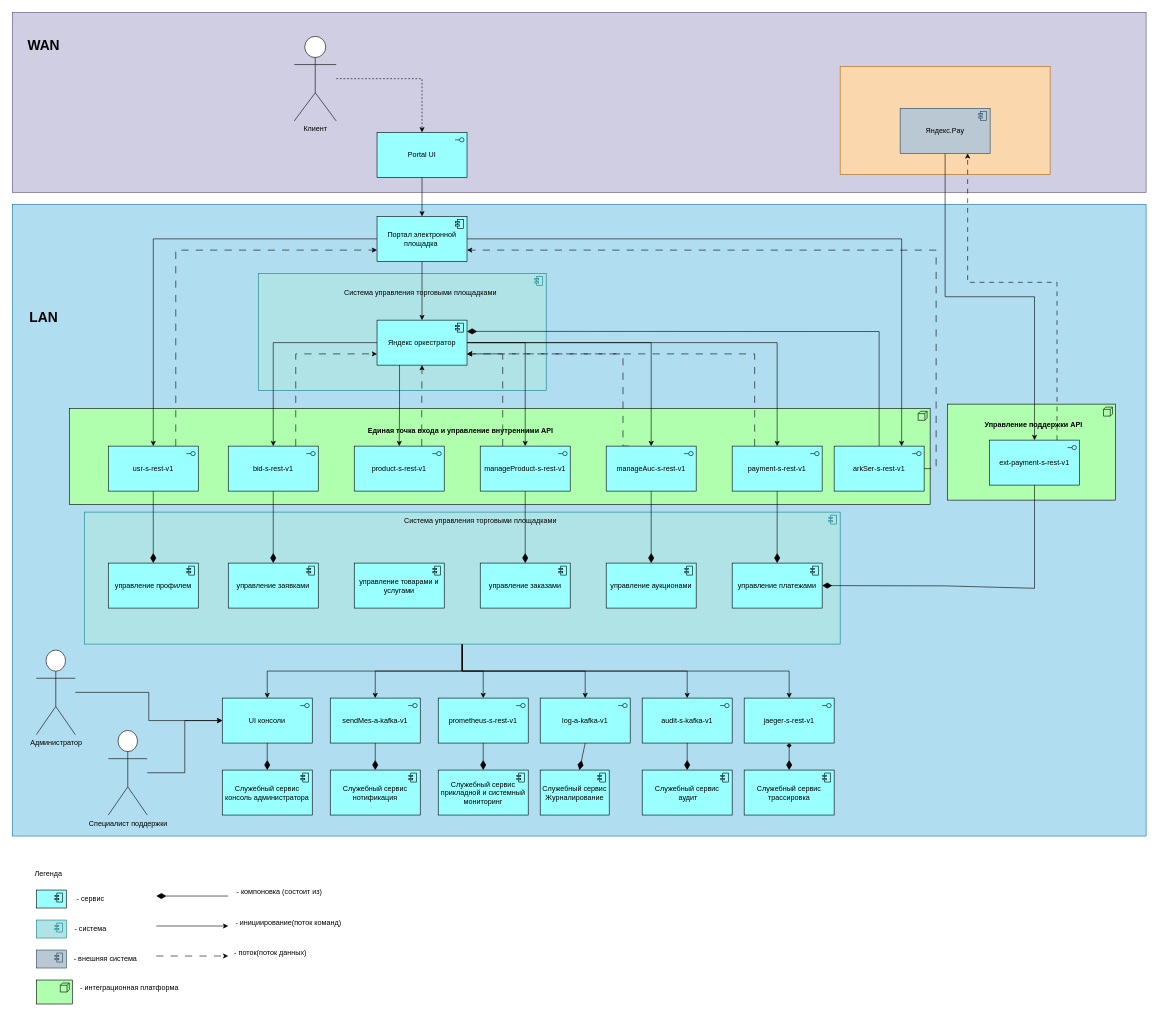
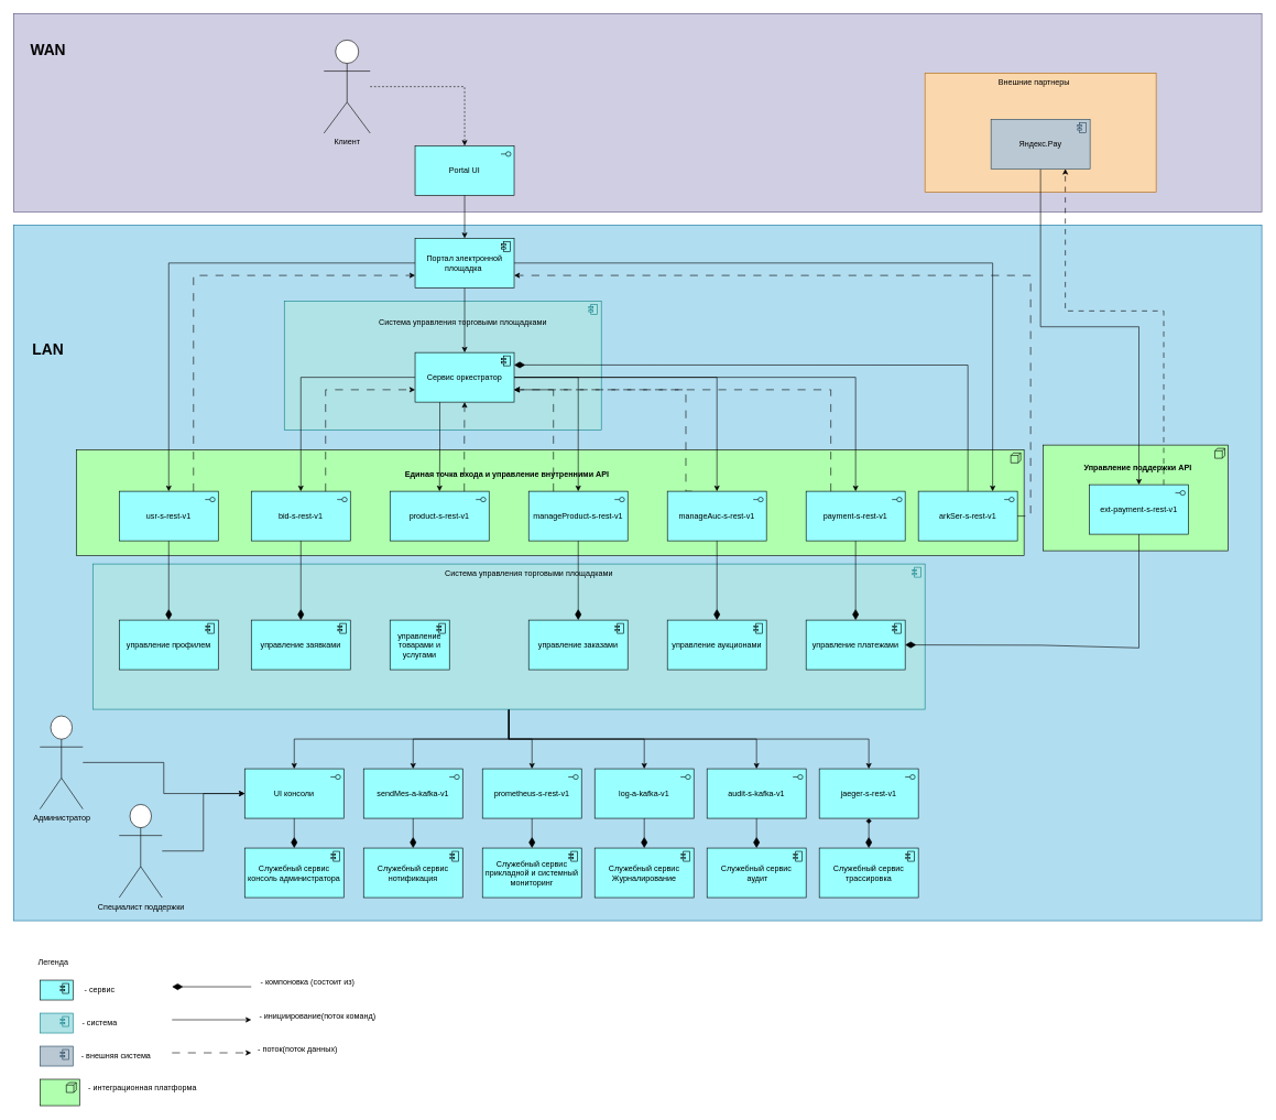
+ <mxCell id="97" value="Внешние партнеры" style="text;html=1;align=center;verticalAlign=middle;resizable=0;points=[];autosize=1;strokeColor=none;fillColor=none;" parent="1" vertex="1"><mxGeometry x="1500" y="110" width="130" height="30" as="geometry" /></mxCell>
- <mxCell id="72" value="Яндекс оркестратор" style="html=1;outlineConnect=0;whiteSpace=wrap;fillColor=#99ffff;shape=mxgraph.archimate3.application;appType=comp;archiType=square;" parent="1" vertex="1"><mxGeometry x="628" y="533" width="150" height="75" as="geometry" /></mxCell>
+ <mxCell id="72" value="Сервис оркестратор" style="html=1;outlineConnect=0;whiteSpace=wrap;fillColor=#99ffff;shape=mxgraph.archimate3.application;appType=comp;archiType=square;" parent="1" vertex="1"><mxGeometry x="628" y="533" width="150" height="75" as="geometry" /></mxCell>
- <mxCell id="16" value="управление товарами и услугами" style="html=1;outlineConnect=0;whiteSpace=wrap;fillColor=#99ffff;shape=mxgraph.archimate3.application;appType=comp;archiType=square;" parent="1" vertex="1"><mxGeometry x="590" y="938" width="150" height="75" as="geometry" /></mxCell>
+ <mxCell id="16" value="управление товарами и услугами" style="html=1;outlineConnect=0;whiteSpace=wrap;fillColor=#99ffff;shape=mxgraph.archimate3.application;appType=comp;archiType=square;" parent="1" vertex="1"><mxGeometry x="590" y="938" width="90" height="75" as="geometry" /></mxCell>
- <mxCell id="53" value="Служебный сервис Журналирование" style="html=1;outlineConnect=0;whiteSpace=wrap;fillColor=#99ffff;shape=mxgraph.archimate3.application;appType=comp;archiType=square;" parent="1" vertex="1"><mxGeometry x="900" y="1283" width="115" height="75" as="geometry" /></mxCell>
+ <mxCell id="53" value="Служебный сервис Журналирование" style="html=1;outlineConnect=0;whiteSpace=wrap;fillColor=#99ffff;shape=mxgraph.archimate3.application;appType=comp;archiType=square;" parent="1" vertex="1"><mxGeometry x="900" y="1283" width="150" height="75" as="geometry" /></mxCell>
